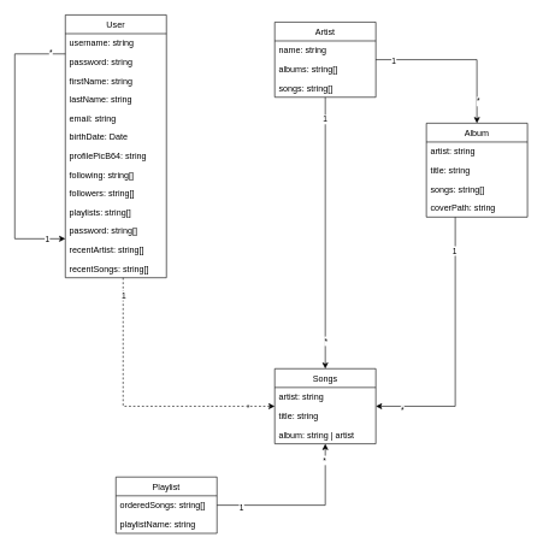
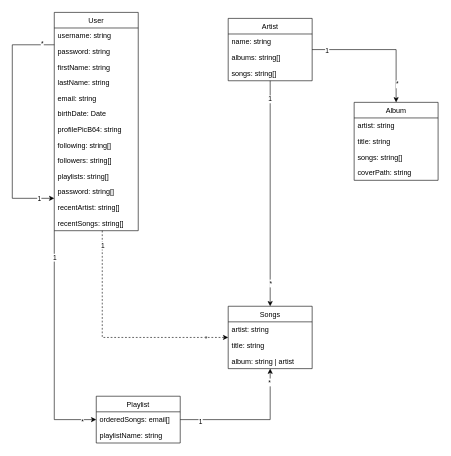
- <mxCell id="26" style="edgeStyle=orthogonalEdgeStyle;rounded=0;orthogonalLoop=1;jettySize=auto;html=1;" edge="1" parent="1" source="29" target="22"><mxGeometry relative="1" as="geometry"><Array as="points"><mxPoint x="630" y="562" /></Array></mxGeometry></mxCell>
- <mxCell id="27" value="1" style="edgeLabel;html=1;align=center;verticalAlign=middle;resizable=0;points=[];" vertex="1" connectable="0" parent="26"><mxGeometry x="-0.753" y="-2" relative="1" as="geometry"><mxPoint as="offset" /></mxGeometry></mxCell>
- <mxCell id="28" value="*" style="edgeLabel;html=1;align=center;verticalAlign=middle;resizable=0;points=[];" vertex="1" connectable="0" parent="26"><mxGeometry x="0.806" y="5" relative="1" as="geometry"><mxPoint as="offset" /></mxGeometry></mxCell>
+ <mxCell id="5" style="edgeStyle=orthogonalEdgeStyle;rounded=0;orthogonalLoop=1;jettySize=auto;html=1;" edge="1" parent="1" source="8" target="50"><mxGeometry relative="1" as="geometry"><Array as="points"><mxPoint x="90" y="699" /></Array></mxGeometry></mxCell>
+ <mxCell id="6" value="1" style="edgeLabel;html=1;align=center;verticalAlign=middle;resizable=0;points=[];" vertex="1" connectable="0" parent="5"><mxGeometry x="-0.771" relative="1" as="geometry"><mxPoint as="offset" /></mxGeometry></mxCell>
+ <mxCell id="7" value="*" style="edgeLabel;html=1;align=center;verticalAlign=middle;resizable=0;points=[];" vertex="1" connectable="0" parent="5"><mxGeometry x="0.875" y="-2" relative="1" as="geometry"><mxPoint as="offset" /></mxGeometry></mxCell>
- <mxCell id="51" value="orderedSongs: string[]" style="text;strokeColor=none;fillColor=none;align=left;verticalAlign=top;spacingLeft=4;spacingRight=4;overflow=hidden;rotatable=0;points=[[0,0.5],[1,0.5]];portConstraint=eastwest;" vertex="1" parent="50"><mxGeometry y="26" width="140" height="26" as="geometry" /></mxCell>
+ <mxCell id="51" value="orderedSongs: email[]" style="text;strokeColor=none;fillColor=none;align=left;verticalAlign=top;spacingLeft=4;spacingRight=4;overflow=hidden;rotatable=0;points=[[0,0.5],[1,0.5]];portConstraint=eastwest;" vertex="1" parent="50"><mxGeometry y="26" width="140" height="26" as="geometry" /></mxCell>
